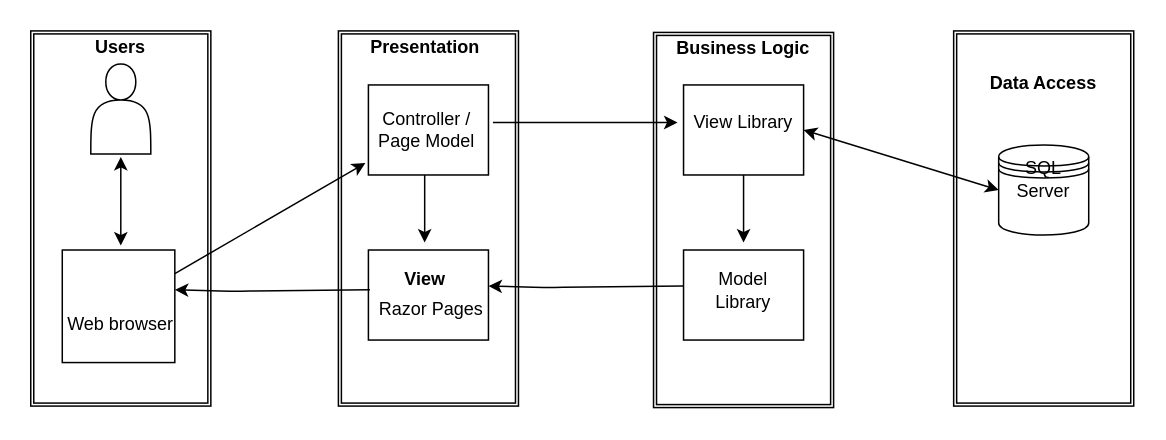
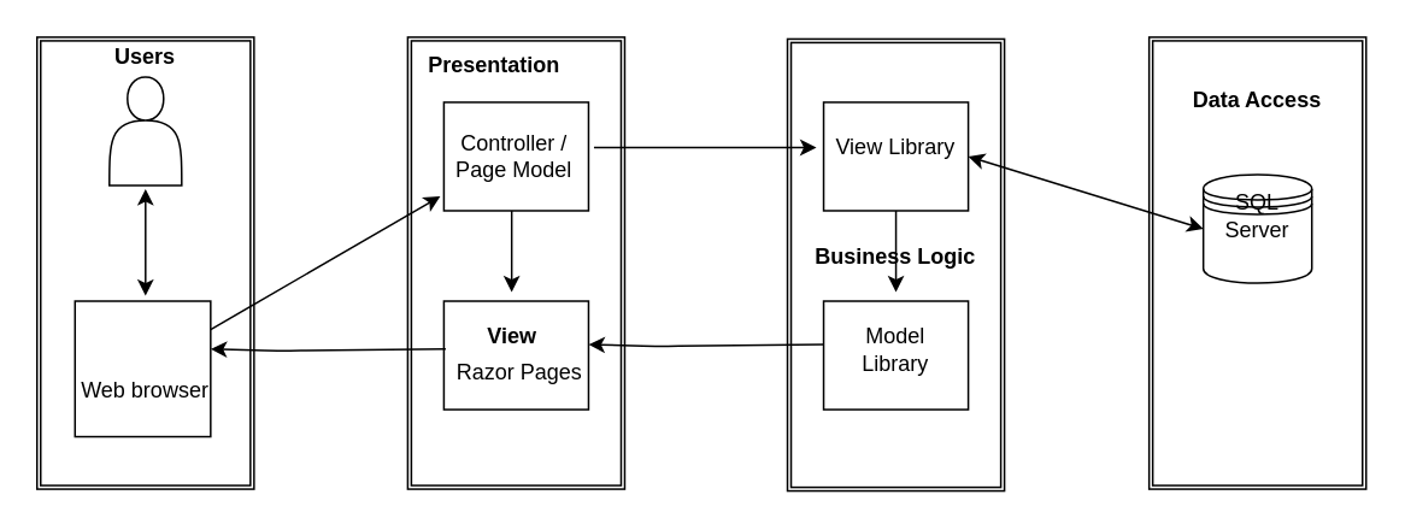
- <mxCell id="10" value="Presentation" style="text;html=1;strokeColor=none;fillColor=none;align=center;verticalAlign=middle;whiteSpace=wrap;rounded=0;fontColor=none;fontStyle=1" vertex="1" parent="1"><mxGeometry x="238" y="21" width="90" height="20" as="geometry" /></mxCell>
+ <mxCell id="10" value="Presentation" style="text;html=1;strokeColor=none;fillColor=none;align=center;verticalAlign=middle;whiteSpace=wrap;rounded=0;fontColor=none;fontStyle=1" vertex="1" parent="1"><mxGeometry x="228" y="26" width="90" height="20" as="geometry" /></mxCell>
- <mxCell id="16" value="Business Logic" style="text;html=1;strokeColor=none;fillColor=none;align=center;verticalAlign=middle;whiteSpace=wrap;rounded=0;fontColor=none;fontStyle=1" vertex="1" parent="1"><mxGeometry x="445" y="22" width="100" height="20" as="geometry" /></mxCell>
+ <mxCell id="16" value="Business Logic" style="text;html=1;strokeColor=none;fillColor=none;align=center;verticalAlign=middle;whiteSpace=wrap;rounded=0;fontColor=none;fontStyle=1" vertex="1" parent="1"><mxGeometry x="445" y="132" width="100" height="20" as="geometry" /></mxCell>
